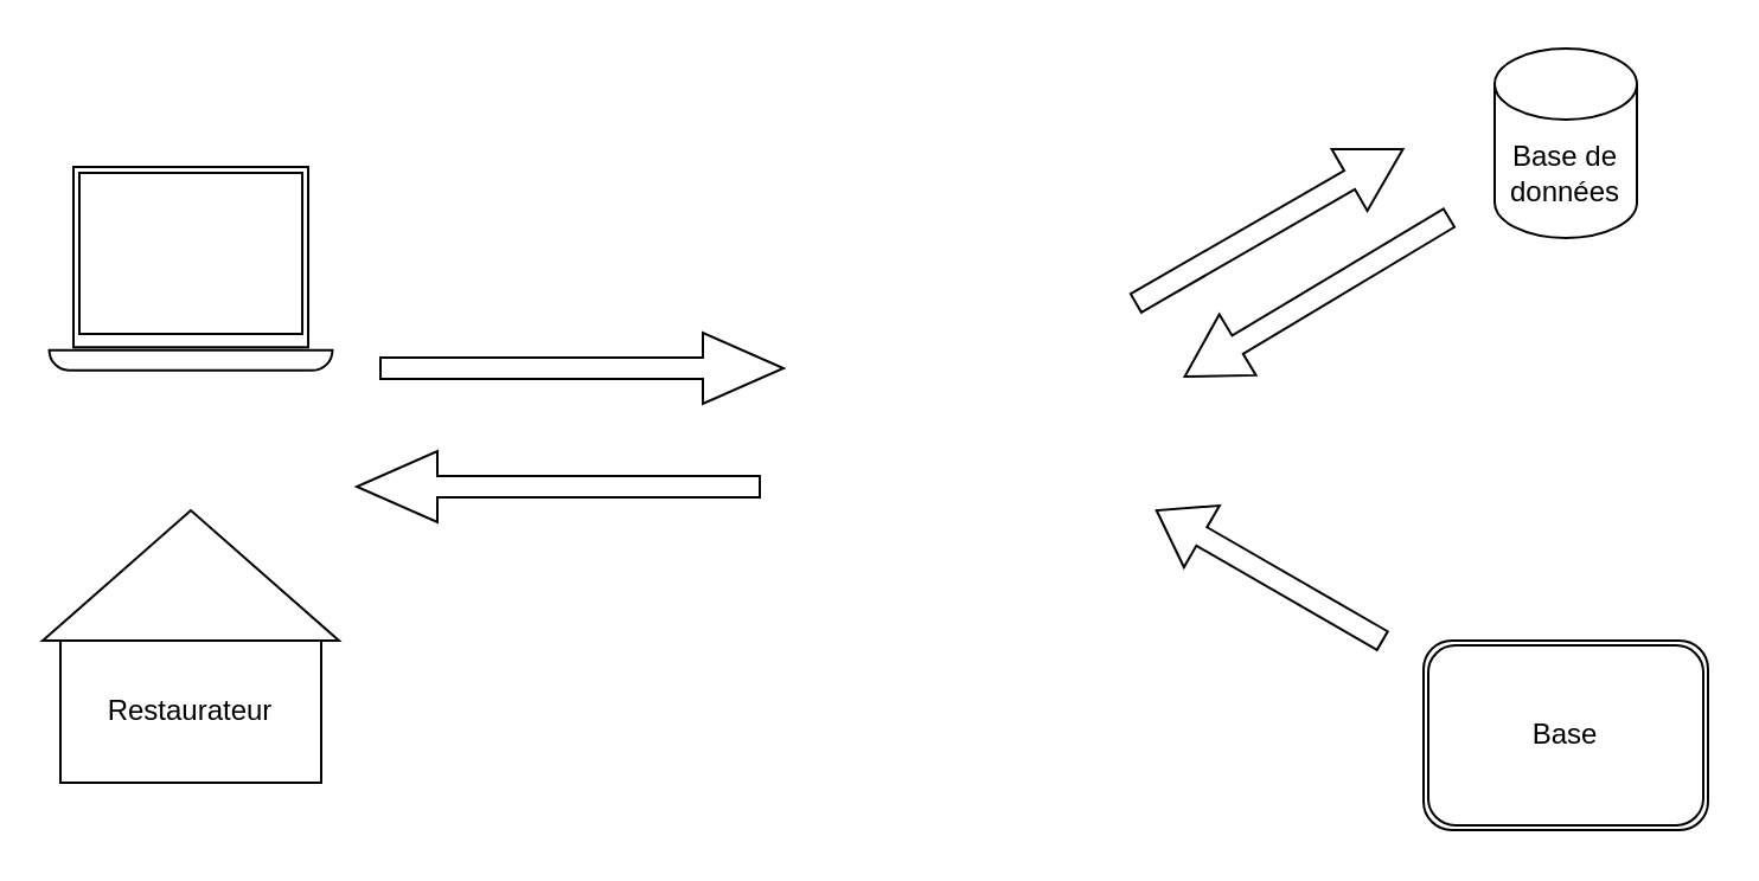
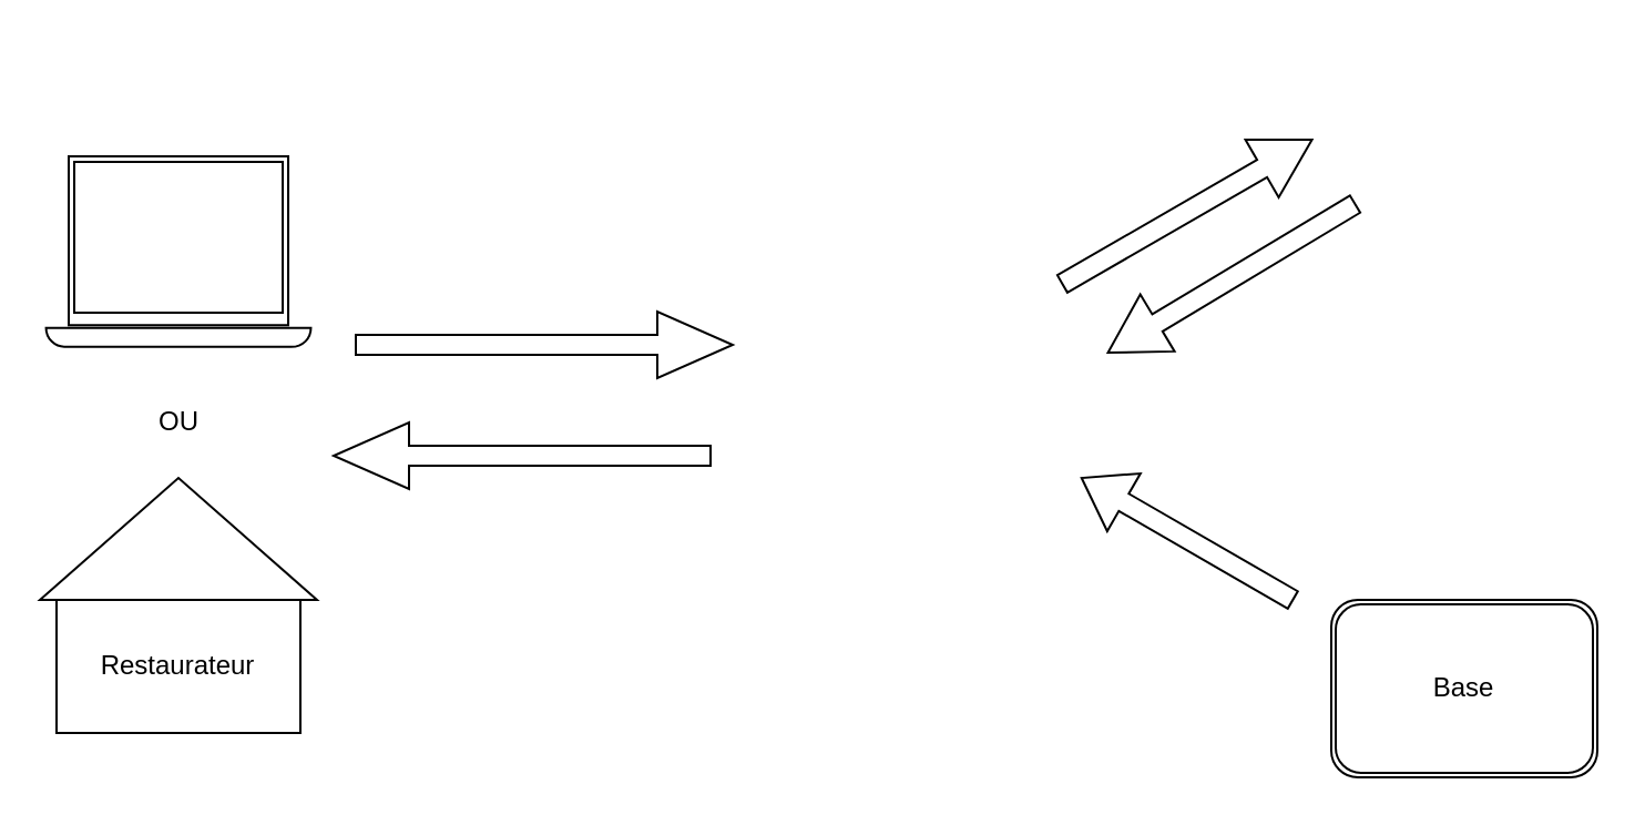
- <mxCell id="5" value="Base de données" style="shape=cylinder3;whiteSpace=wrap;html=1;boundedLbl=1;backgroundOutline=1;size=15;" parent="1" vertex="1"><mxGeometry x="630" y="20" width="60" height="80" as="geometry" /></mxCell>
+ <mxCell id="4" value="OU" style="text;html=1;align=center;verticalAlign=middle;resizable=0;points=[];autosize=1;strokeColor=none;" parent="1" vertex="1"><mxGeometry x="65" y="180.04" width="30" height="20" as="geometry" /></mxCell>
